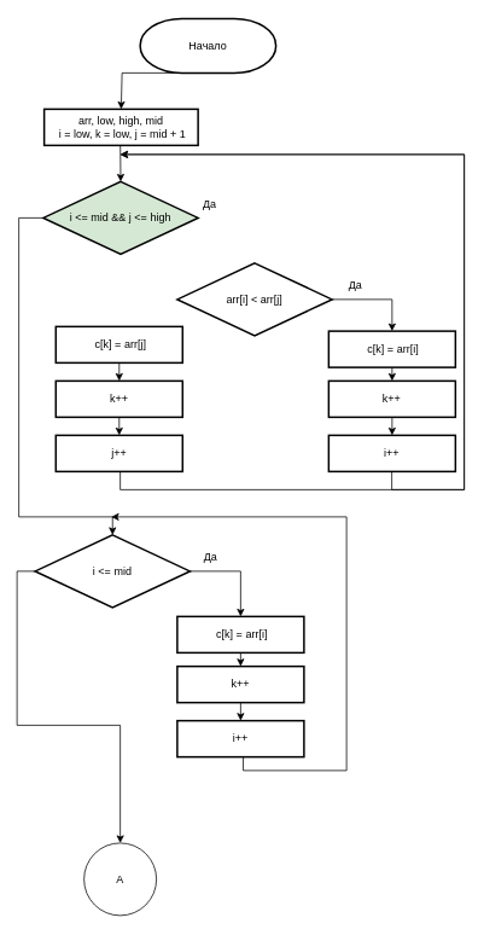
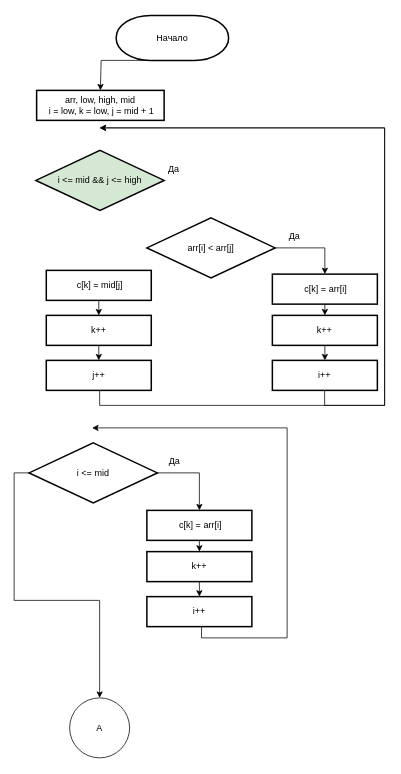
- <mxCell id="4" style="edgeStyle=orthogonalEdgeStyle;rounded=0;orthogonalLoop=1;jettySize=auto;html=1;exitX=0.5;exitY=1;exitDx=0;exitDy=0;entryX=0.5;entryY=0;entryDx=0;entryDy=0;" parent="1" source="5" target="7" edge="1"><mxGeometry relative="1" as="geometry"><Array as="points"><mxPoint x="132" y="150" /><mxPoint x="126" y="150" /></Array></mxGeometry></mxCell>
- <mxCell id="12" value="&amp;nbsp;c[k] = arr[j]" style="rounded=0;whiteSpace=wrap;html=1;absoluteArcSize=1;arcSize=14;strokeWidth=2;" parent="1" vertex="1"><mxGeometry x="60.88" y="360" width="140" height="40" as="geometry" /></mxCell>
+ <mxCell id="12" value="&amp;nbsp;c[k] = mid[j]" style="rounded=0;whiteSpace=wrap;html=1;absoluteArcSize=1;arcSize=14;strokeWidth=2;" parent="1" vertex="1"><mxGeometry x="60.88" y="360" width="140" height="40" as="geometry" /></mxCell>
- <mxCell id="6" style="edgeStyle=orthogonalEdgeStyle;rounded=0;orthogonalLoop=1;jettySize=auto;html=1;exitX=0;exitY=0.5;exitDx=0;exitDy=0;entryX=0.5;entryY=0;entryDx=0;entryDy=0;" parent="1" source="7" target="16" edge="1"><mxGeometry relative="1" as="geometry"><Array as="points"><mxPoint x="20" y="240" /><mxPoint x="20" y="570" /><mxPoint x="124" y="570" /></Array></mxGeometry></mxCell>
